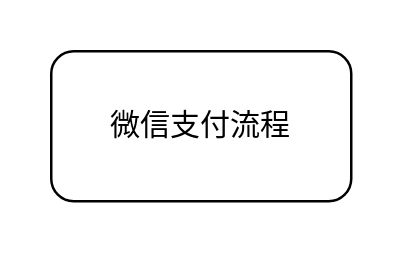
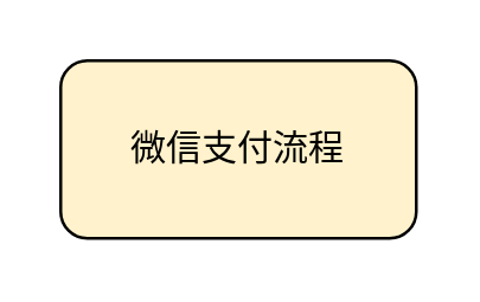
- <mxCell id="2" value="微信支付流程" style="rounded=1;whiteSpace=wrap;html=1;" vertex="1" parent="1"><mxGeometry x="20" y="20" width="120" height="60" as="geometry" /></mxCell>
+ <mxCell id="2" value="微信支付流程" style="rounded=1;whiteSpace=wrap;html=1;fillColor=#fff2cc;" vertex="1" parent="1"><mxGeometry x="20" y="20" width="120" height="60" as="geometry" /></mxCell>
